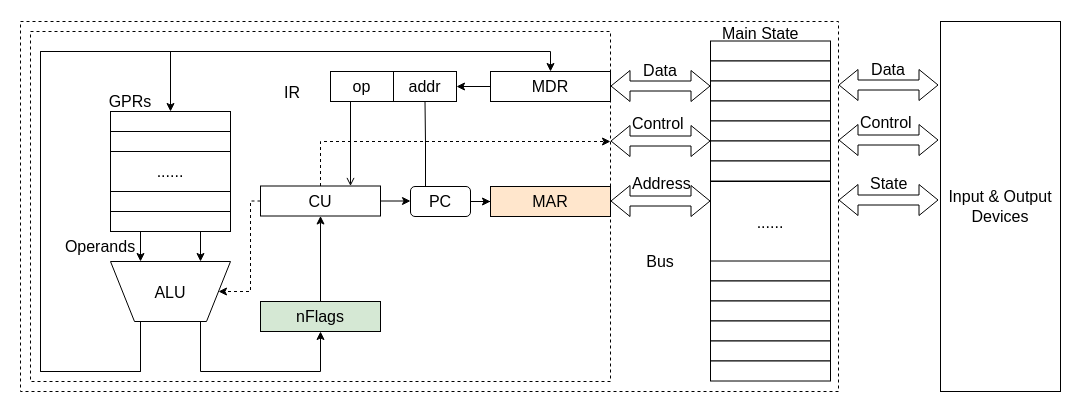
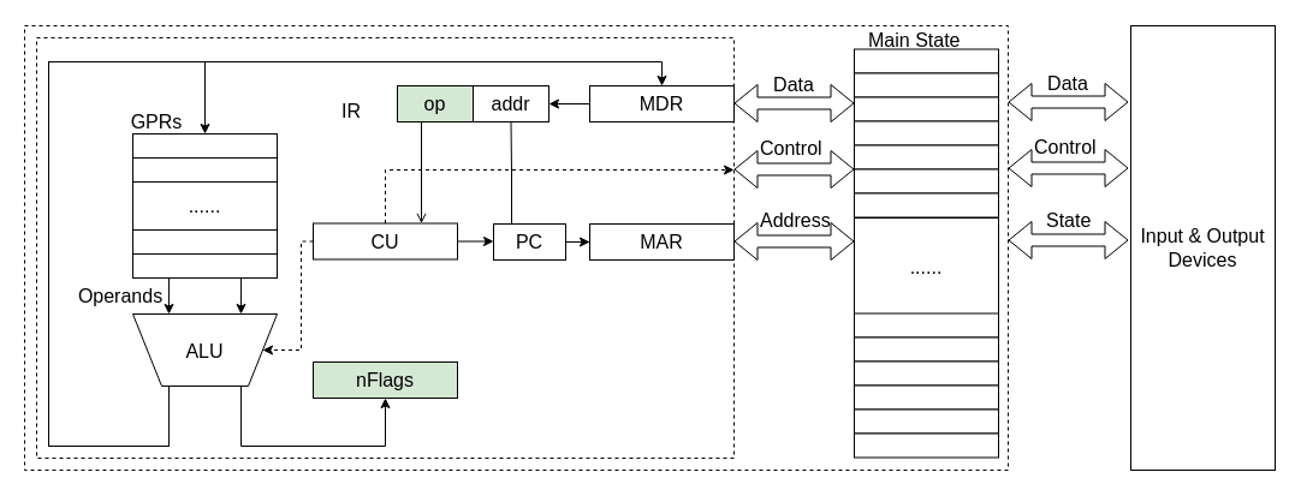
- <mxCell id="28" value="op" style="rounded=0;whiteSpace=wrap;html=1;fontSize=16;" vertex="1" parent="1"><mxGeometry x="330" y="71" width="63" height="30" as="geometry" /></mxCell>
+ <mxCell id="28" value="op" style="rounded=0;whiteSpace=wrap;html=1;fontSize=16;fillColor=#d5e8d4;" vertex="1" parent="1"><mxGeometry x="330" y="71" width="63" height="30" as="geometry" /></mxCell>
- <mxCell id="22" value="PC" style="whiteSpace=wrap;html=1;fontSize=16;rounded=1;" vertex="1" parent="1"><mxGeometry x="410" y="186" width="60" height="30" as="geometry" /></mxCell>
+ <mxCell id="22" value="PC" style="rounded=0;whiteSpace=wrap;html=1;fontSize=16;" vertex="1" parent="1"><mxGeometry x="410" y="186" width="60" height="30" as="geometry" /></mxCell>
- <mxCell id="31" value="MAR" style="rounded=0;whiteSpace=wrap;html=1;fontSize=16;fillColor=#ffe6cc;" vertex="1" parent="1"><mxGeometry x="490" y="186" width="120" height="30" as="geometry" /></mxCell>
+ <mxCell id="31" value="MAR" style="rounded=0;whiteSpace=wrap;html=1;fontSize=16;" vertex="1" parent="1"><mxGeometry x="490" y="186" width="120" height="30" as="geometry" /></mxCell>
- <mxCell id="16" style="edgeStyle=orthogonalEdgeStyle;rounded=0;orthogonalLoop=1;jettySize=auto;html=1;exitX=0.5;exitY=0;exitDx=0;exitDy=0;entryX=0.5;entryY=1;entryDx=0;entryDy=0;fontSize=16;" edge="1" parent="1" source="17" target="26"><mxGeometry relative="1" as="geometry" /></mxCell>
- <mxCell id="60" value="Bus" style="text;html=1;strokeColor=none;fillColor=none;align=center;verticalAlign=middle;whiteSpace=wrap;rounded=0;fontSize=16;" vertex="1" parent="1"><mxGeometry x="640" y="251" width="40" height="20" as="geometry" /></mxCell>
